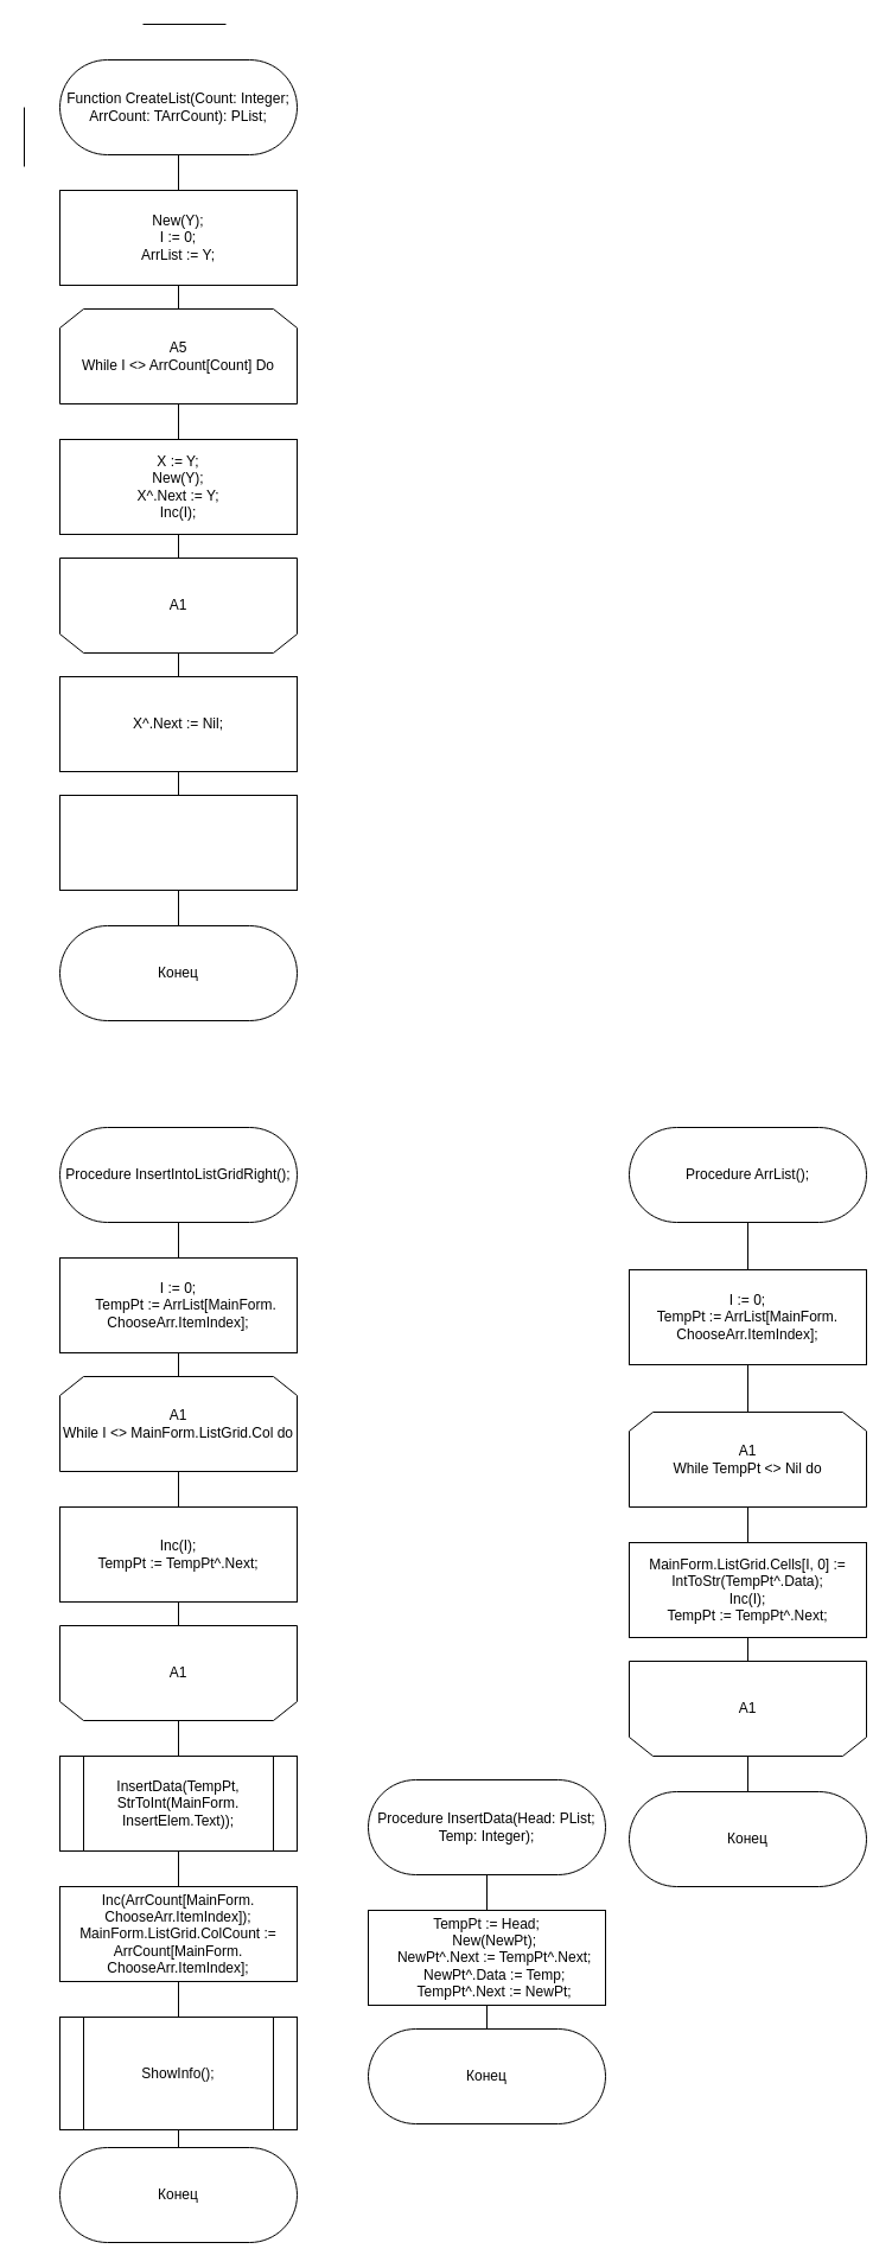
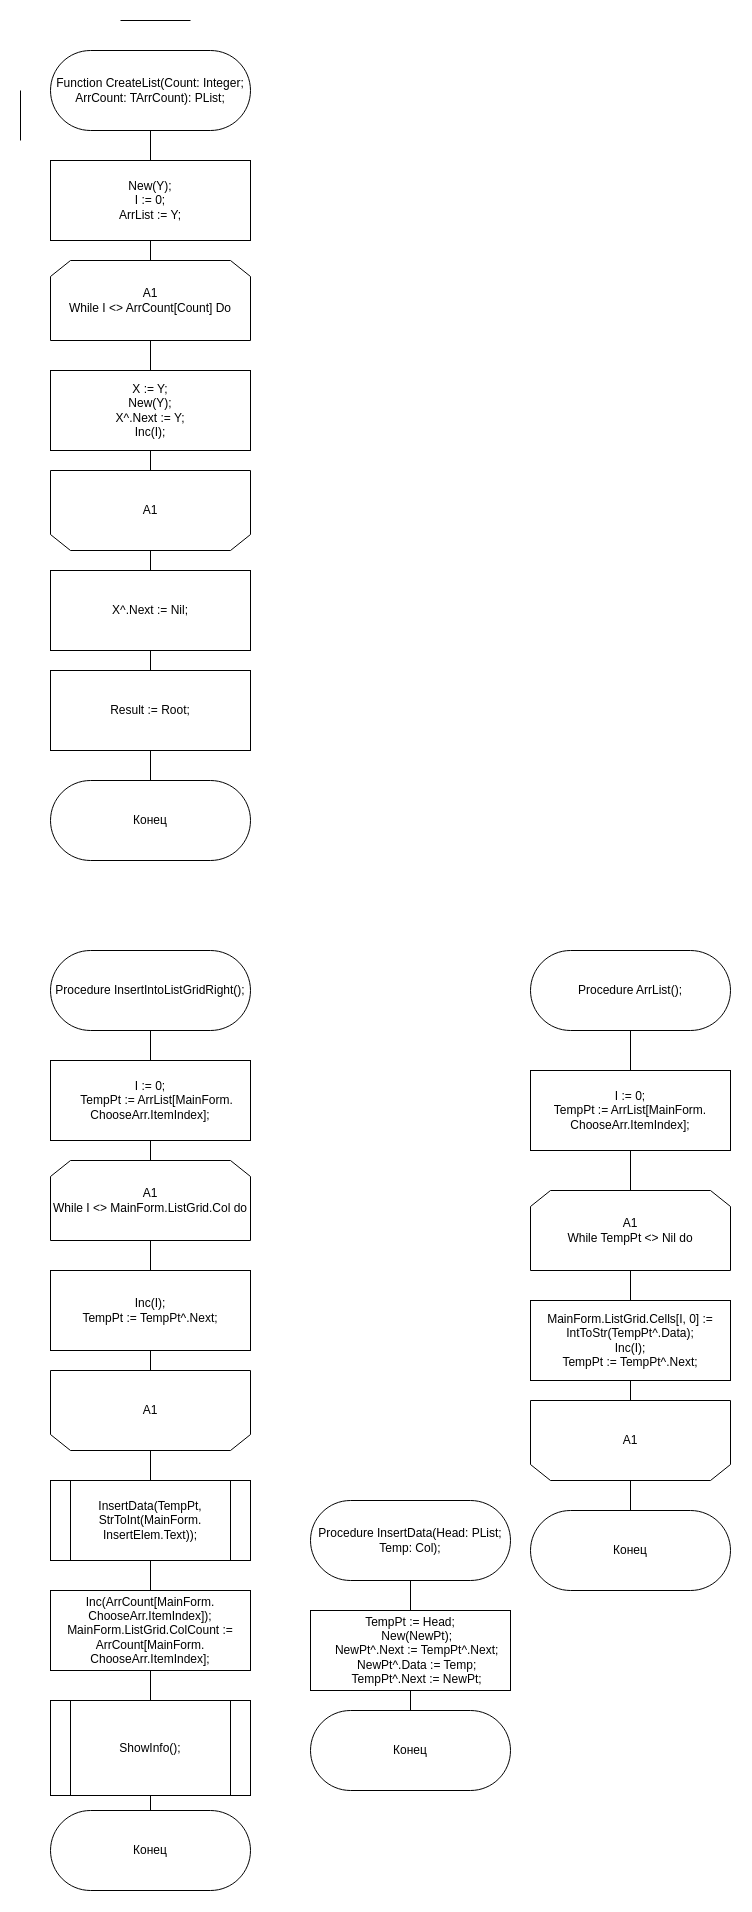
- <mxCell id="48" value="А5&lt;br&gt;While I &amp;lt;&amp;gt; ArrCount[Count] Do" style="text;html=1;strokeColor=none;fillColor=none;align=center;verticalAlign=middle;whiteSpace=wrap;rounded=0;fontSize=12;" parent="1" vertex="1"><mxGeometry x="50" y="260" width="200" height="80" as="geometry" /></mxCell>
+ <mxCell id="48" value="А1&lt;br&gt;While I &amp;lt;&amp;gt; ArrCount[Count] Do" style="text;html=1;strokeColor=none;fillColor=none;align=center;verticalAlign=middle;whiteSpace=wrap;rounded=0;fontSize=12;" parent="1" vertex="1"><mxGeometry x="50" y="260" width="200" height="80" as="geometry" /></mxCell>
+ <mxCell id="8" value="Result := Root;" style="text;html=1;strokeColor=none;fillColor=none;align=center;verticalAlign=middle;whiteSpace=wrap;rounded=0;" parent="1" vertex="1"><mxGeometry x="50" y="670" width="200" height="80" as="geometry" /></mxCell>
- <mxCell id="40" value="Procedure InsertData(Head: PList; Temp: Integer);" style="text;html=1;strokeColor=none;fillColor=none;align=center;verticalAlign=middle;whiteSpace=wrap;rounded=0;" parent="1" vertex="1"><mxGeometry x="310" y="1500" width="200" height="80" as="geometry" /></mxCell>
+ <mxCell id="40" value="Procedure InsertData(Head: PList; Temp: Col);" style="text;html=1;strokeColor=none;fillColor=none;align=center;verticalAlign=middle;whiteSpace=wrap;rounded=0;" parent="1" vertex="1"><mxGeometry x="310" y="1500" width="200" height="80" as="geometry" /></mxCell>
